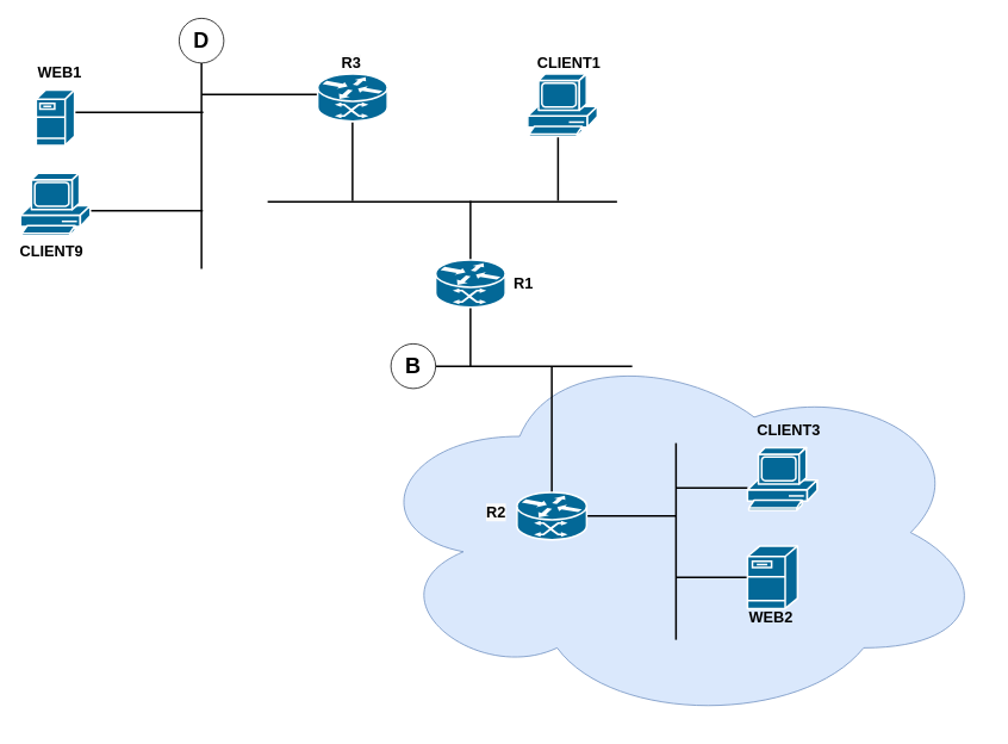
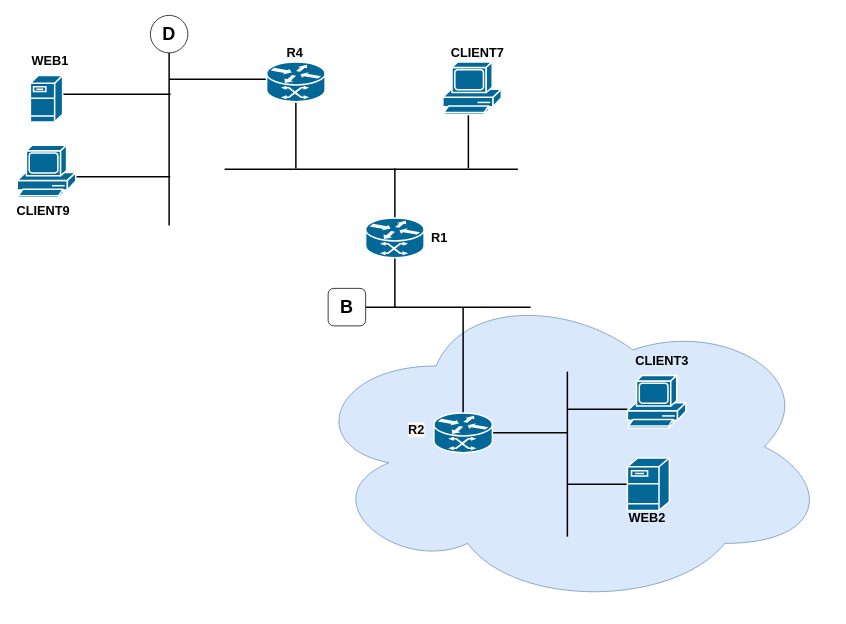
- <mxCell id="33" value="&lt;h3 style=&quot;border-color: var(--border-color); color: rgb(0, 0, 0); font-family: Helvetica; font-style: normal; font-variant-ligatures: normal; font-variant-caps: normal; letter-spacing: normal; orphans: 2; text-align: center; text-indent: 0px; text-transform: none; widows: 2; word-spacing: 0px; -webkit-text-stroke-width: 0px; background-color: rgb(251, 251, 251); text-decoration-thickness: initial; text-decoration-style: initial; text-decoration-color: initial;&quot;&gt;&lt;span style=&quot;font-size: 17px;&quot;&gt;R3&lt;/span&gt;&lt;/h3&gt;" style="text;whiteSpace=wrap;html=1;" parent="1" vertex="1"><mxGeometry x="380" y="40" width="60" height="70" as="geometry" /></mxCell>
+ <mxCell id="33" value="&lt;h3 style=&quot;border-color: var(--border-color); color: rgb(0, 0, 0); font-family: Helvetica; font-style: normal; font-variant-ligatures: normal; font-variant-caps: normal; letter-spacing: normal; orphans: 2; text-align: center; text-indent: 0px; text-transform: none; widows: 2; word-spacing: 0px; -webkit-text-stroke-width: 0px; background-color: rgb(251, 251, 251); text-decoration-thickness: initial; text-decoration-style: initial; text-decoration-color: initial;&quot;&gt;&lt;span style=&quot;font-size: 17px;&quot;&gt;R4&lt;/span&gt;&lt;/h3&gt;" style="text;whiteSpace=wrap;html=1;" parent="1" vertex="1"><mxGeometry x="380" y="40" width="60" height="70" as="geometry" /></mxCell>
- <mxCell id="35" value="&lt;h3&gt;&lt;span style=&quot;font-size: 17px;&quot;&gt;CLIENT1&lt;/span&gt;&lt;/h3&gt;" style="text;whiteSpace=wrap;html=1;" parent="1" vertex="1"><mxGeometry x="599" y="40" width="60" height="70" as="geometry" /></mxCell>
+ <mxCell id="35" value="&lt;h3&gt;&lt;span style=&quot;font-size: 17px;&quot;&gt;CLIENT7&lt;/span&gt;&lt;/h3&gt;" style="text;whiteSpace=wrap;html=1;" parent="1" vertex="1"><mxGeometry x="599" y="40" width="60" height="70" as="geometry" /></mxCell>
- <mxCell id="10" value="&lt;h1&gt;B&lt;/h1&gt;" style="ellipse;whiteSpace=wrap;html=1;aspect=fixed;movable=1;resizable=1;rotatable=1;deletable=1;editable=1;locked=0;connectable=1;" parent="1" vertex="1"><mxGeometry x="437" y="384" width="50" height="50" as="geometry" /></mxCell>
+ <mxCell id="10" value="&lt;h1&gt;B&lt;/h1&gt;" style="whiteSpace=wrap;html=1;aspect=fixed;movable=1;resizable=1;rotatable=1;deletable=1;editable=1;locked=0;connectable=1;rounded=1;" parent="1" vertex="1"><mxGeometry x="437" y="384" width="50" height="50" as="geometry" /></mxCell>
